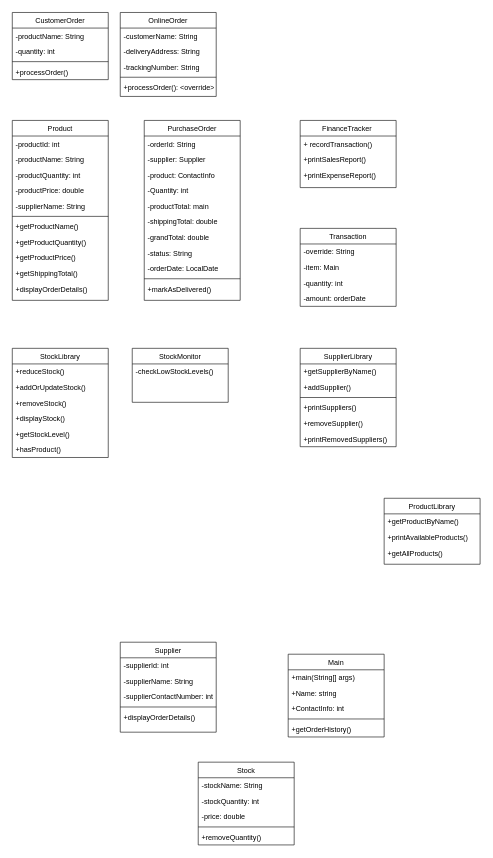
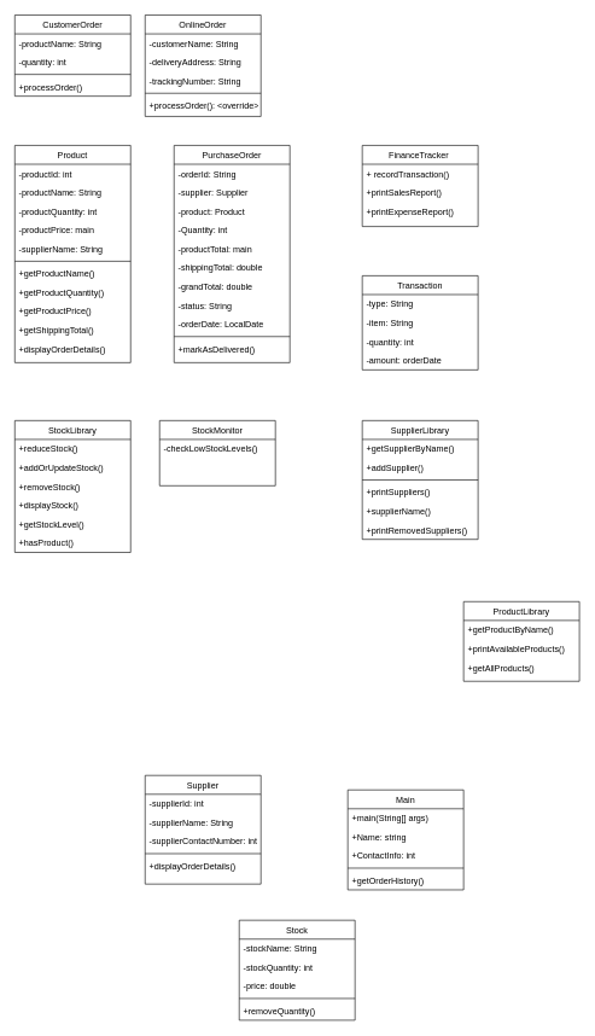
- <mxCell id="50" value="-product: ContactInfo&#10;" style="text;align=left;verticalAlign=top;spacingLeft=4;spacingRight=4;overflow=hidden;rotatable=0;points=[[0,0.5],[1,0.5]];portConstraint=eastwest;rounded=0;shadow=0;html=0;" parent="47" vertex="1"><mxGeometry y="78" width="160" height="26" as="geometry" /></mxCell>
+ <mxCell id="50" value="-product: Product&#10;" style="text;align=left;verticalAlign=top;spacingLeft=4;spacingRight=4;overflow=hidden;rotatable=0;points=[[0,0.5],[1,0.5]];portConstraint=eastwest;rounded=0;shadow=0;html=0;" parent="47" vertex="1"><mxGeometry y="78" width="160" height="26" as="geometry" /></mxCell>
- <mxCell id="6" value="-productPrice: double&#10;" style="text;align=left;verticalAlign=top;spacingLeft=4;spacingRight=4;overflow=hidden;rotatable=0;points=[[0,0.5],[1,0.5]];portConstraint=eastwest;rounded=0;shadow=0;html=0;" parent="2" vertex="1"><mxGeometry y="104" width="160" height="26" as="geometry" /></mxCell>
+ <mxCell id="6" value="-productPrice: main&#10;" style="text;align=left;verticalAlign=top;spacingLeft=4;spacingRight=4;overflow=hidden;rotatable=0;points=[[0,0.5],[1,0.5]];portConstraint=eastwest;rounded=0;shadow=0;html=0;" parent="2" vertex="1"><mxGeometry y="104" width="160" height="26" as="geometry" /></mxCell>
- <mxCell id="26" value="-override: String&#10;" style="text;align=left;verticalAlign=top;spacingLeft=4;spacingRight=4;overflow=hidden;rotatable=0;points=[[0,0.5],[1,0.5]];portConstraint=eastwest;" vertex="1" parent="25"><mxGeometry y="26" width="160" height="26" as="geometry" /></mxCell>
+ <mxCell id="26" value="-type: String&#10;" style="text;align=left;verticalAlign=top;spacingLeft=4;spacingRight=4;overflow=hidden;rotatable=0;points=[[0,0.5],[1,0.5]];portConstraint=eastwest;" vertex="1" parent="25"><mxGeometry y="26" width="160" height="26" as="geometry" /></mxCell>
- <mxCell id="27" value="-item: Main&#10;" style="text;align=left;verticalAlign=top;spacingLeft=4;spacingRight=4;overflow=hidden;rotatable=0;points=[[0,0.5],[1,0.5]];portConstraint=eastwest;" parent="25" vertex="1"><mxGeometry y="52" width="160" height="26" as="geometry" /></mxCell>
+ <mxCell id="27" value="-item: String&#10;" style="text;align=left;verticalAlign=top;spacingLeft=4;spacingRight=4;overflow=hidden;rotatable=0;points=[[0,0.5],[1,0.5]];portConstraint=eastwest;" parent="25" vertex="1"><mxGeometry y="52" width="160" height="26" as="geometry" /></mxCell>
- <mxCell id="80" value="+removeSupplier()" style="text;align=left;verticalAlign=top;spacingLeft=4;spacingRight=4;overflow=hidden;rotatable=0;points=[[0,0.5],[1,0.5]];portConstraint=eastwest;" vertex="1" parent="75"><mxGeometry y="112" width="160" height="26" as="geometry" /></mxCell>
+ <mxCell id="80" value="+supplierName()" style="text;align=left;verticalAlign=top;spacingLeft=4;spacingRight=4;overflow=hidden;rotatable=0;points=[[0,0.5],[1,0.5]];portConstraint=eastwest;" vertex="1" parent="75"><mxGeometry y="112" width="160" height="26" as="geometry" /></mxCell>
